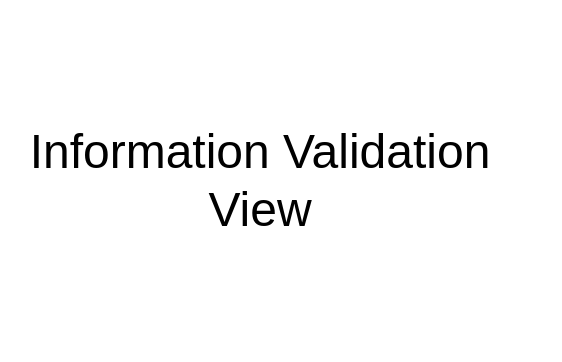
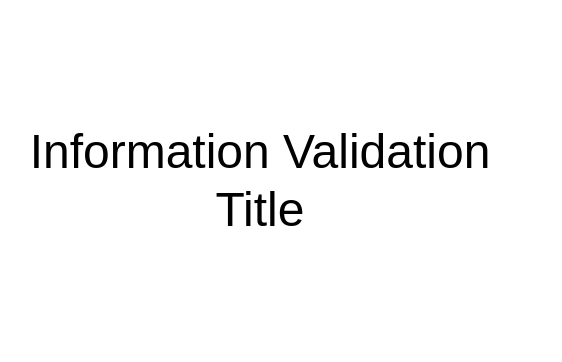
- <mxCell id="2" value="Information Validation View" style="text;html=1;strokeColor=none;fillColor=none;align=center;verticalAlign=middle;whiteSpace=wrap;rounded=0;fontSize=48;opacity=30;" vertex="1" parent="1"><mxGeometry x="20" y="20" width="480" height="320" as="geometry" /></mxCell>
+ <mxCell id="2" value="Information Validation Title" style="text;html=1;strokeColor=none;fillColor=none;align=center;verticalAlign=middle;whiteSpace=wrap;rounded=0;fontSize=48;opacity=30;" vertex="1" parent="1"><mxGeometry x="20" y="20" width="480" height="320" as="geometry" /></mxCell>
